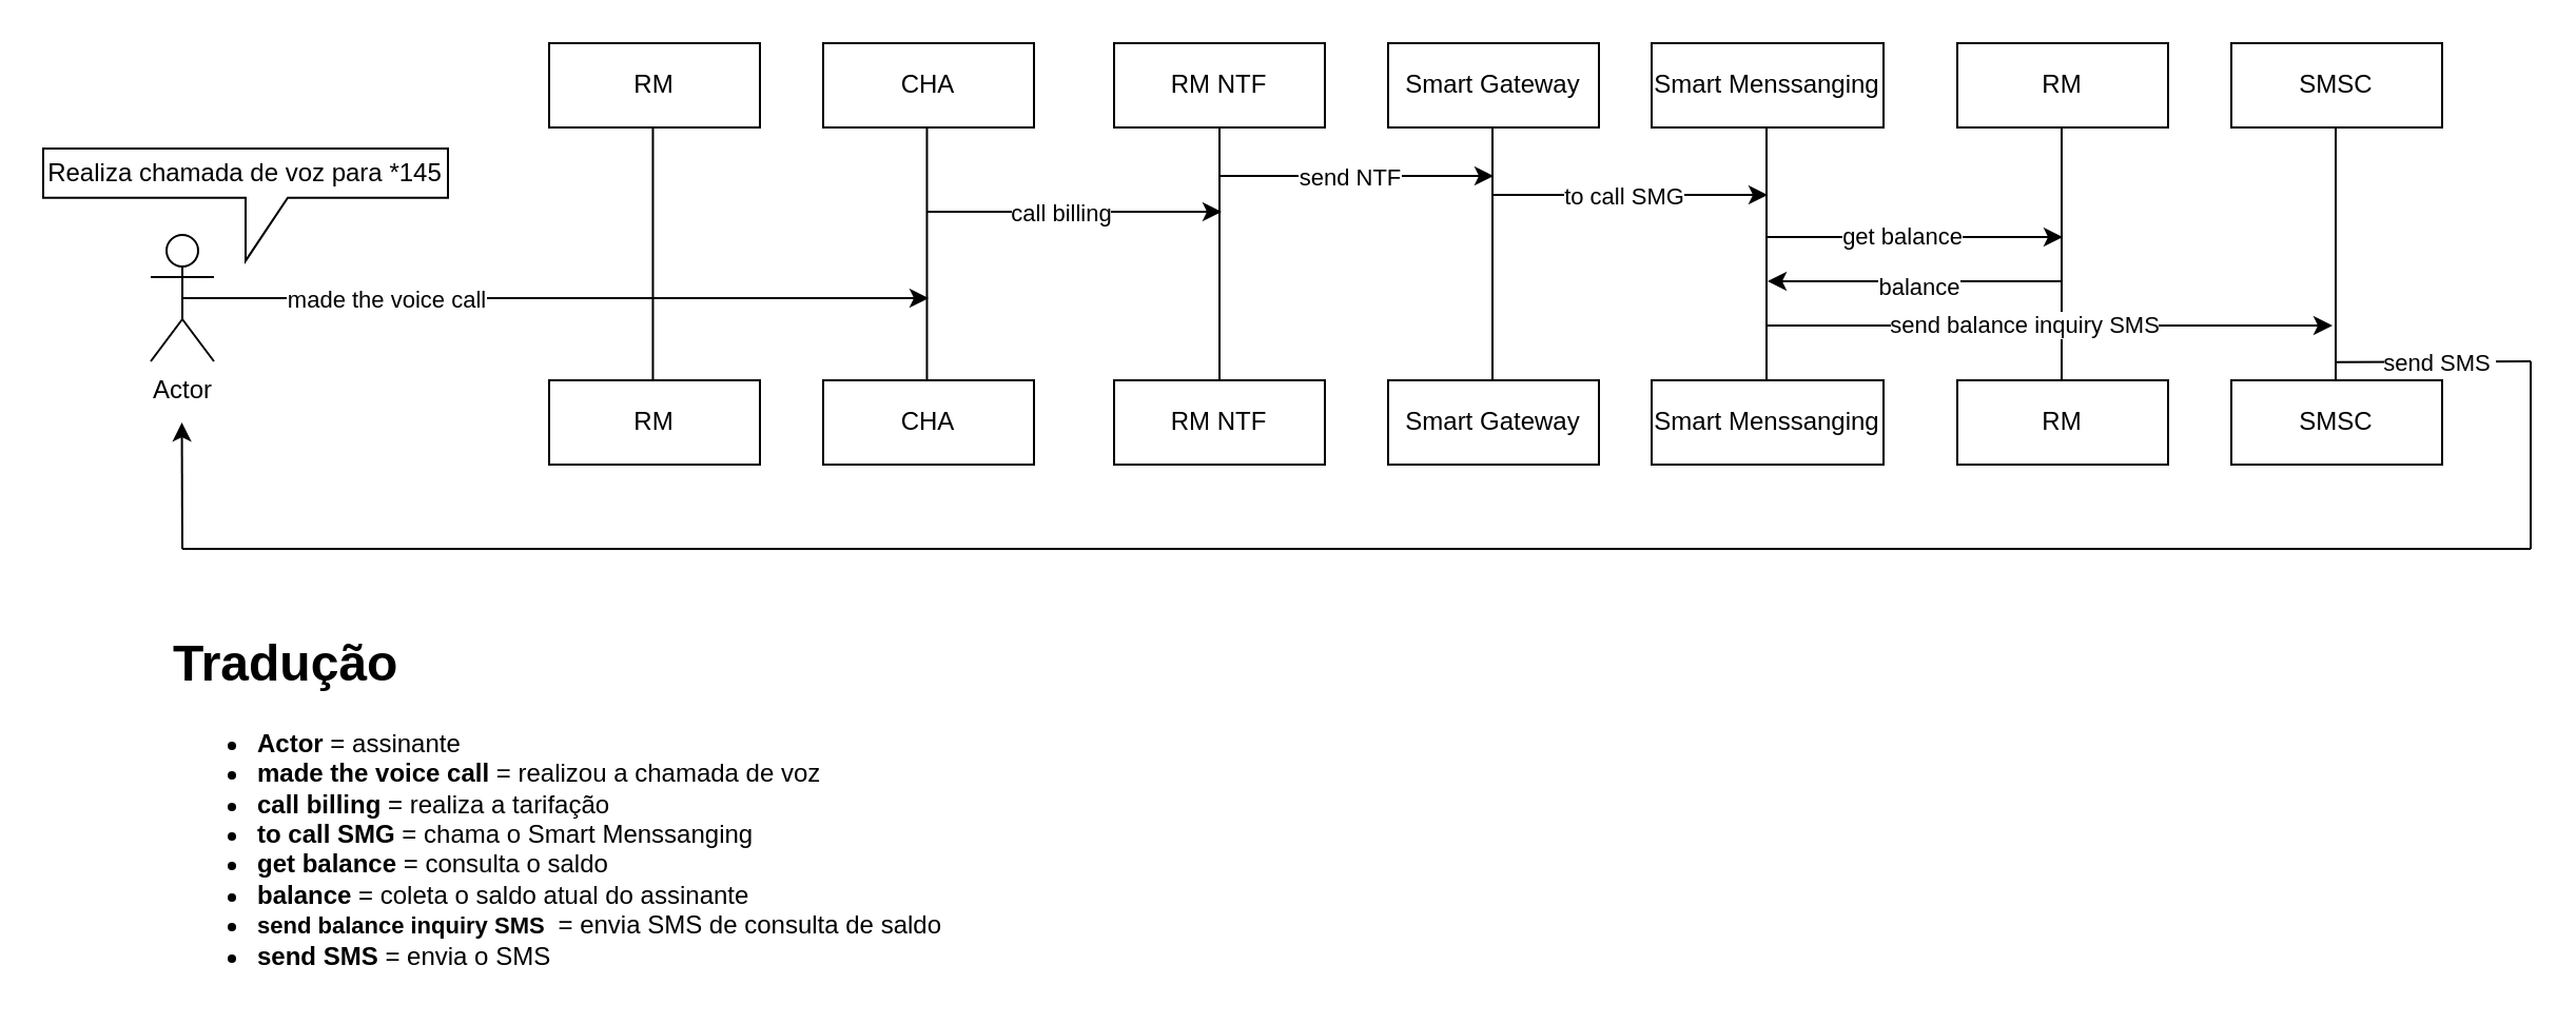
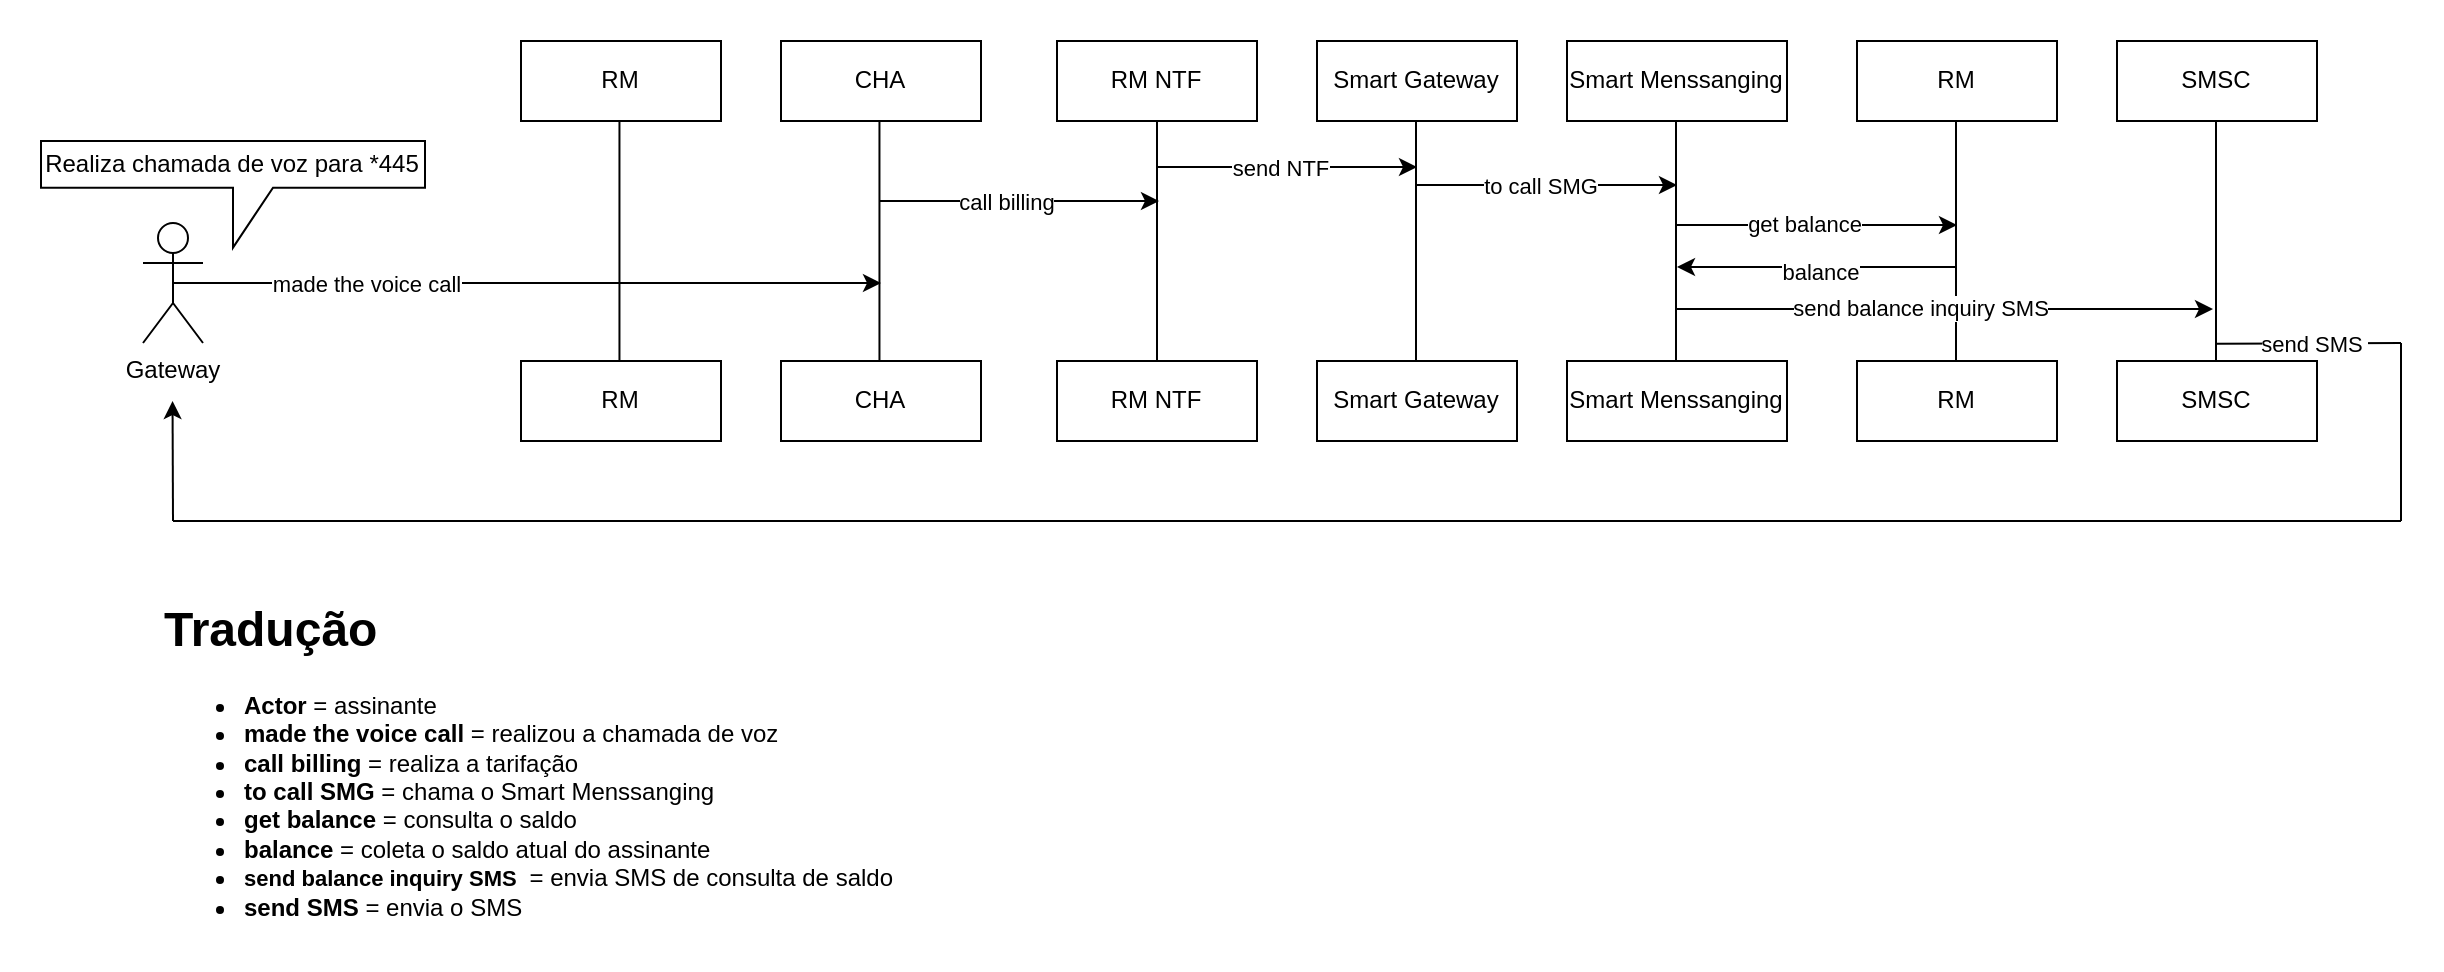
- <mxCell id="30" value="Realiza chamada de voz para *145" style="shape=callout;whiteSpace=wrap;html=1;perimeter=calloutPerimeter;" vertex="1" parent="1"><mxGeometry x="20" y="70" width="192" height="53.33" as="geometry" /></mxCell>
+ <mxCell id="30" value="Realiza chamada de voz para *445" style="shape=callout;whiteSpace=wrap;html=1;perimeter=calloutPerimeter;" vertex="1" parent="1"><mxGeometry x="20" y="70" width="192" height="53.33" as="geometry" /></mxCell>
- <mxCell id="29" value="Actor" style="shape=umlActor;verticalLabelPosition=bottom;verticalAlign=top;html=1;outlineConnect=0;" vertex="1" parent="1"><mxGeometry x="71" y="111" width="30" height="60" as="geometry" /></mxCell>
+ <mxCell id="29" value="Gateway" style="shape=umlActor;verticalLabelPosition=bottom;verticalAlign=top;html=1;outlineConnect=0;" vertex="1" parent="1"><mxGeometry x="71" y="111" width="30" height="60" as="geometry" /></mxCell>
